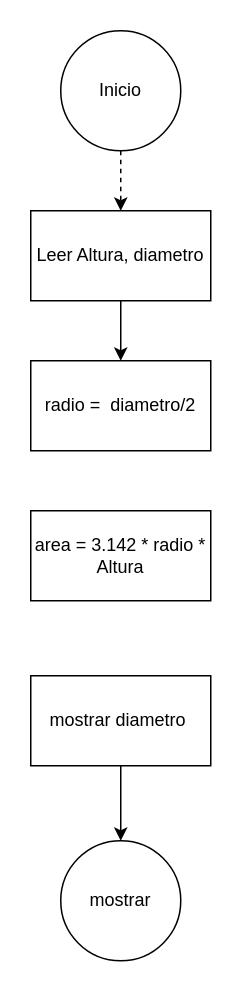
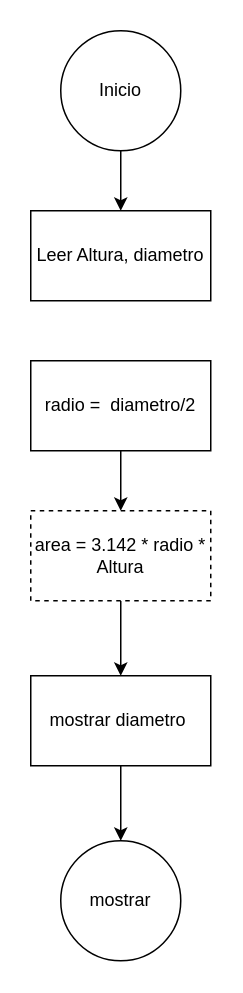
- <mxCell id="2" value="" style="edgeStyle=orthogonalEdgeStyle;rounded=0;orthogonalLoop=1;jettySize=auto;html=1;dashed=1;" edge="1" parent="1" source="3" target="5"><mxGeometry relative="1" as="geometry" /></mxCell>
+ <mxCell id="2" value="" style="edgeStyle=orthogonalEdgeStyle;rounded=0;orthogonalLoop=1;jettySize=auto;html=1;" edge="1" parent="1" source="3" target="5"><mxGeometry relative="1" as="geometry" /></mxCell>
- <mxCell id="4" value="" style="edgeStyle=orthogonalEdgeStyle;rounded=0;orthogonalLoop=1;jettySize=auto;html=1;" edge="1" parent="1" source="5" target="7"><mxGeometry relative="1" as="geometry" /></mxCell>
+ <mxCell id="6" value="" style="edgeStyle=orthogonalEdgeStyle;rounded=0;orthogonalLoop=1;jettySize=auto;html=1;" edge="1" parent="1" source="7" target="9"><mxGeometry relative="1" as="geometry" /></mxCell>
- <mxCell id="9" value="area = 3.142 * radio * Altura" style="whiteSpace=wrap;html=1;" vertex="1" parent="1"><mxGeometry x="20" y="340" width="120" height="60" as="geometry" /></mxCell>
+ <mxCell id="9" value="area = 3.142 * radio * Altura" style="whiteSpace=wrap;html=1;dashed=1;" vertex="1" parent="1"><mxGeometry x="20" y="340" width="120" height="60" as="geometry" /></mxCell>
+ <mxCell id="8" value="" style="edgeStyle=orthogonalEdgeStyle;rounded=0;orthogonalLoop=1;jettySize=auto;html=1;" edge="1" parent="1" source="9" target="11"><mxGeometry relative="1" as="geometry" /></mxCell>
